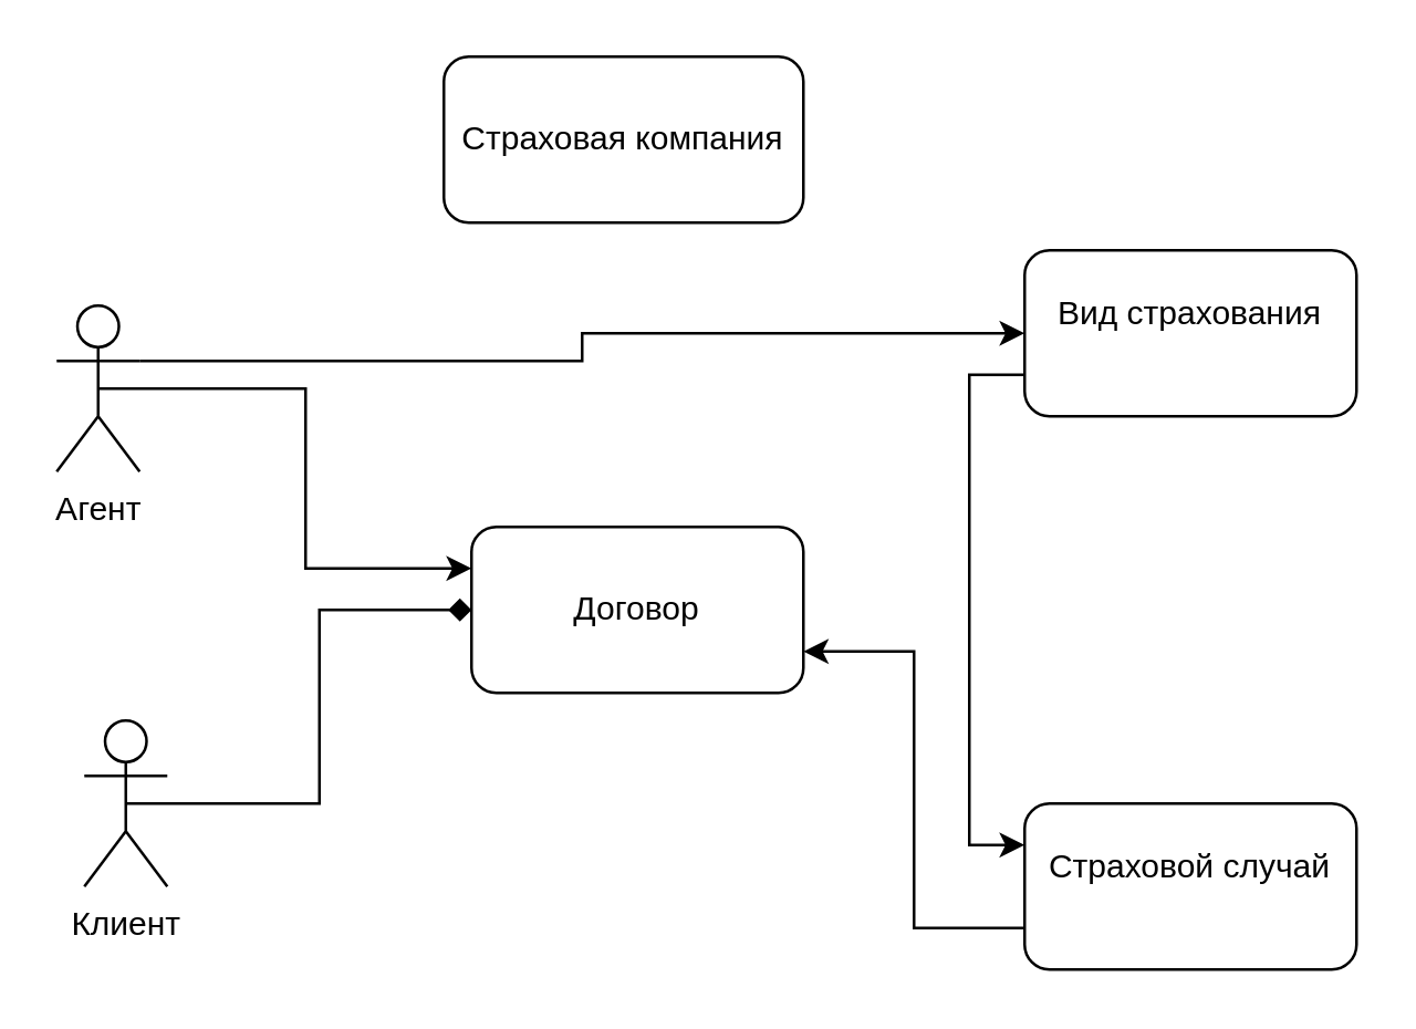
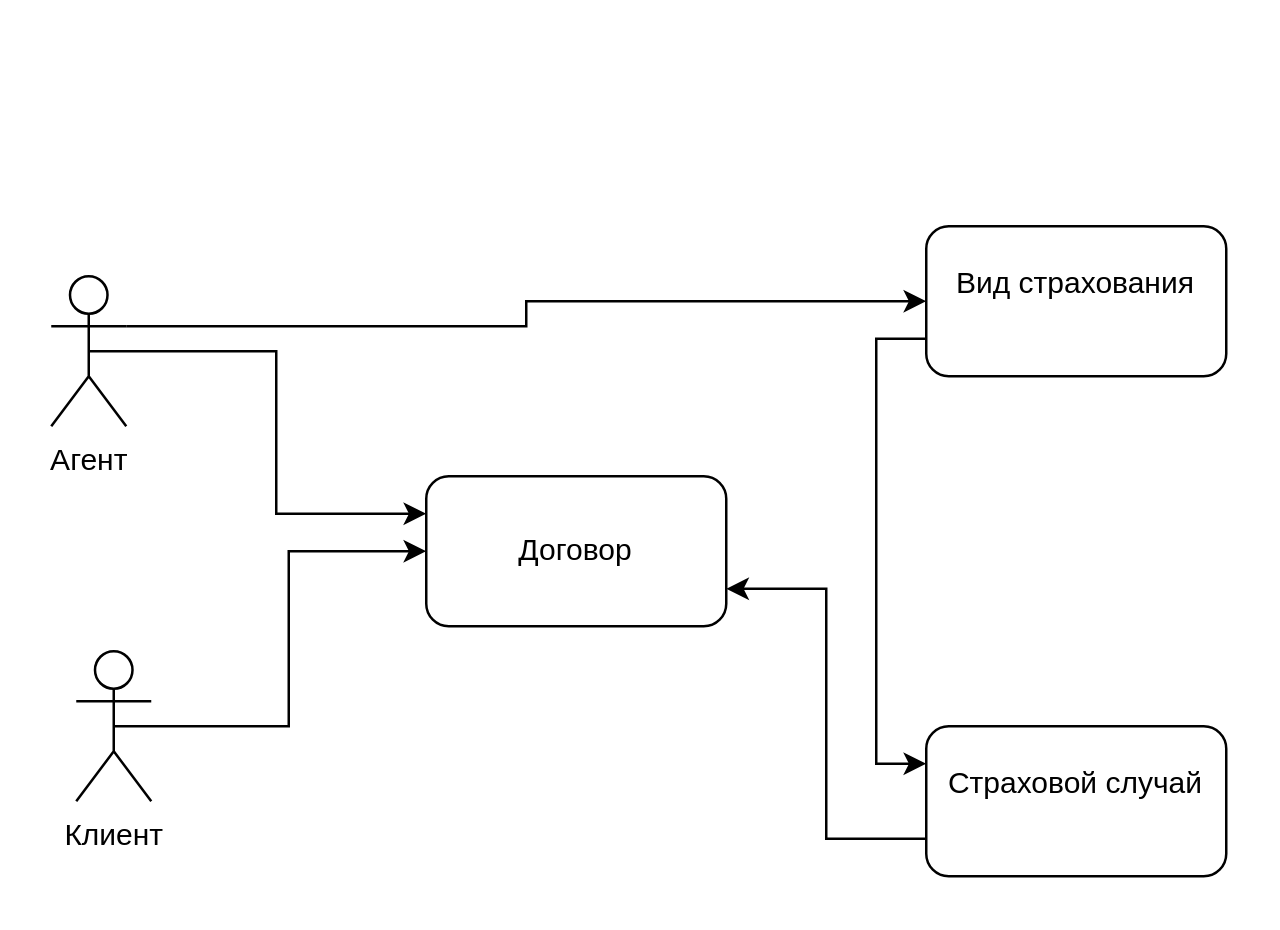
- <mxCell id="12" value="Страховая компания" style="rounded=1;whiteSpace=wrap;html=1;" vertex="1" parent="1"><mxGeometry x="160" y="20" width="130" height="60" as="geometry" /></mxCell>
- <mxCell id="2" style="edgeStyle=orthogonalEdgeStyle;rounded=0;orthogonalLoop=1;jettySize=auto;html=1;exitX=0.5;exitY=0.5;exitDx=0;exitDy=0;exitPerimeter=0;entryX=0;entryY=0.5;entryDx=0;entryDy=0;endArrow=diamond;" edge="1" parent="1" source="3" target="7"><mxGeometry relative="1" as="geometry" /></mxCell>
+ <mxCell id="2" style="edgeStyle=orthogonalEdgeStyle;rounded=0;orthogonalLoop=1;jettySize=auto;html=1;exitX=0.5;exitY=0.5;exitDx=0;exitDy=0;exitPerimeter=0;entryX=0;entryY=0.5;entryDx=0;entryDy=0;" edge="1" parent="1" source="3" target="7"><mxGeometry relative="1" as="geometry" /></mxCell>
